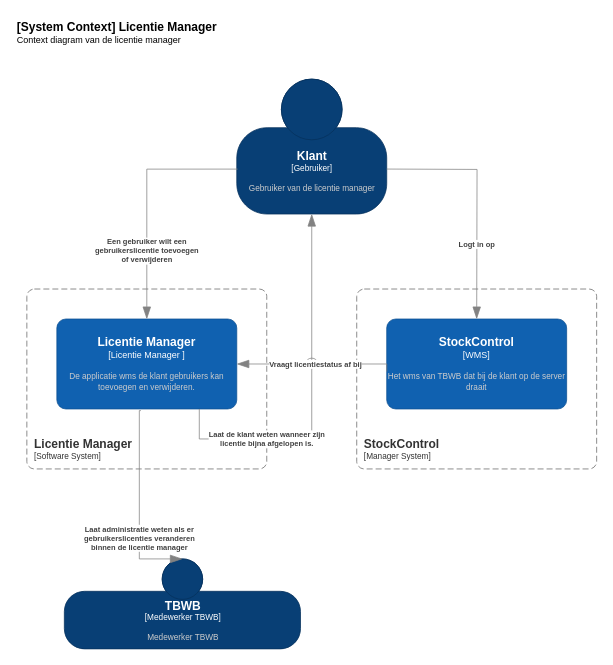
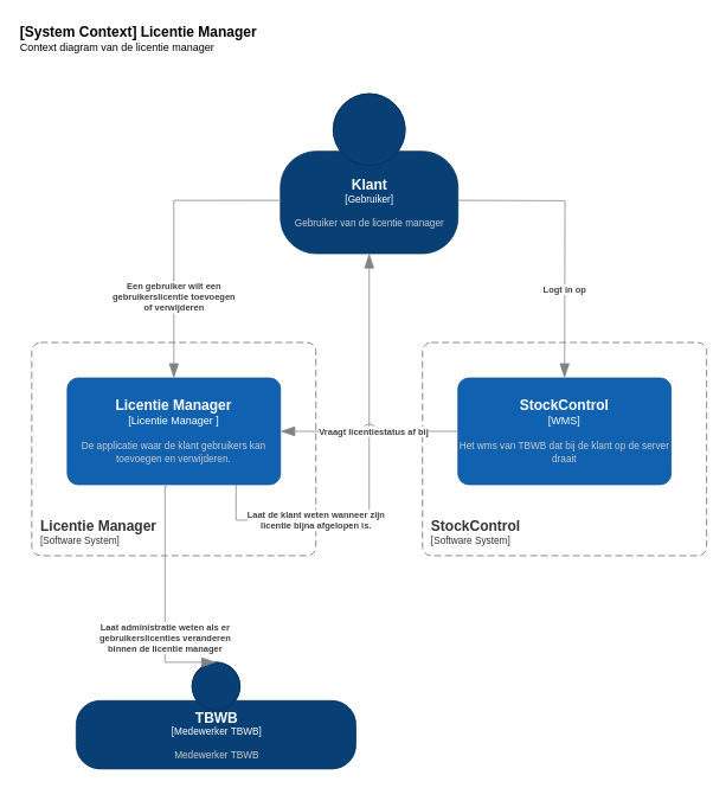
- <mxCell id="4" value="&lt;font style=&quot;font-size: 16px&quot;&gt;&lt;b&gt;Licentie Manager&lt;/b&gt;&lt;/font&gt;&lt;div&gt;[Licentie Manager ]&lt;/div&gt;&lt;br&gt;&lt;div&gt;&lt;font style=&quot;font-size: 11px&quot;&gt;&lt;font color=&quot;#cccccc&quot;&gt;De applicatie wms de klant gebruikers kan toevoegen en verwijderen.&lt;/font&gt;&lt;/div&gt;" style="rounded=1;whiteSpace=wrap;html=1;labelBackgroundColor=none;fillColor=#1061B0;fontColor=#ffffff;align=center;arcSize=10;strokeColor=#0D5091;metaEdit=1;resizable=0;points=[[0.25,0,0],[0.5,0,0],[0.75,0,0],[1,0.25,0],[1,0.5,0],[1,0.75,0],[0.75,1,0],[0.5,1,0],[0.25,1,0],[0,0.75,0],[0,0.5,0],[0,0.25,0]];" parent="1" vertex="1"><mxGeometry x="75" y="425" width="240" height="120" as="geometry" /></mxCell>
+ <mxCell id="4" value="&lt;font style=&quot;font-size: 16px&quot;&gt;&lt;b&gt;Licentie Manager&lt;/b&gt;&lt;/font&gt;&lt;div&gt;[Licentie Manager ]&lt;/div&gt;&lt;br&gt;&lt;div&gt;&lt;font style=&quot;font-size: 11px&quot;&gt;&lt;font color=&quot;#cccccc&quot;&gt;De applicatie waar de klant gebruikers kan toevoegen en verwijderen.&lt;/font&gt;&lt;/div&gt;" style="rounded=1;whiteSpace=wrap;html=1;labelBackgroundColor=none;fillColor=#1061B0;fontColor=#ffffff;align=center;arcSize=10;strokeColor=#0D5091;metaEdit=1;resizable=0;points=[[0.25,0,0],[0.5,0,0],[0.75,0,0],[1,0.25,0],[1,0.5,0],[1,0.75,0],[0.75,1,0],[0.5,1,0],[0.25,1,0],[0,0.75,0],[0,0.5,0],[0,0.25,0]];" parent="1" vertex="1"><mxGeometry x="75" y="425" width="240" height="120" as="geometry" /></mxCell>
- <mxCell id="7" value="&lt;font style=&quot;font-size: 16px&quot;&gt;&lt;b&gt;&lt;div style=&quot;text-align: left&quot;&gt;StockControl&lt;/div&gt;&lt;/b&gt;&lt;/font&gt;&lt;div style=&quot;text-align: left&quot;&gt;[Manager System]&lt;/div&gt;" style="rounded=1;fontSize=11;whiteSpace=wrap;html=1;dashed=1;arcSize=20;fillColor=none;strokeColor=#666666;fontColor=#333333;labelBackgroundColor=none;align=left;verticalAlign=bottom;labelBorderColor=none;spacingTop=0;spacing=10;dashPattern=8 4;metaEdit=1;rotatable=0;perimeter=rectanglePerimeter;noLabel=0;labelPadding=0;allowArrows=0;connectable=0;expand=0;recursiveResize=0;editable=1;pointerEvents=0;absoluteArcSize=1;points=[[0.25,0,0],[0.5,0,0],[0.75,0,0],[1,0.25,0],[1,0.5,0],[1,0.75,0],[0.75,1,0],[0.5,1,0],[0.25,1,0],[0,0.75,0],[0,0.5,0],[0,0.25,0]];" parent="1" vertex="1"><mxGeometry x="475" y="385" width="320" height="240" as="geometry" /></mxCell>
+ <mxCell id="7" value="&lt;font style=&quot;font-size: 16px&quot;&gt;&lt;b&gt;&lt;div style=&quot;text-align: left&quot;&gt;StockControl&lt;/div&gt;&lt;/b&gt;&lt;/font&gt;&lt;div style=&quot;text-align: left&quot;&gt;[Software System]&lt;/div&gt;" style="rounded=1;fontSize=11;whiteSpace=wrap;html=1;dashed=1;arcSize=20;fillColor=none;strokeColor=#666666;fontColor=#333333;labelBackgroundColor=none;align=left;verticalAlign=bottom;labelBorderColor=none;spacingTop=0;spacing=10;dashPattern=8 4;metaEdit=1;rotatable=0;perimeter=rectanglePerimeter;noLabel=0;labelPadding=0;allowArrows=0;connectable=0;expand=0;recursiveResize=0;editable=1;pointerEvents=0;absoluteArcSize=1;points=[[0.25,0,0],[0.5,0,0],[0.75,0,0],[1,0.25,0],[1,0.5,0],[1,0.75,0],[0.75,1,0],[0.5,1,0],[0.25,1,0],[0,0.75,0],[0,0.5,0],[0,0.25,0]];" parent="1" vertex="1"><mxGeometry x="475" y="385" width="320" height="240" as="geometry" /></mxCell>
